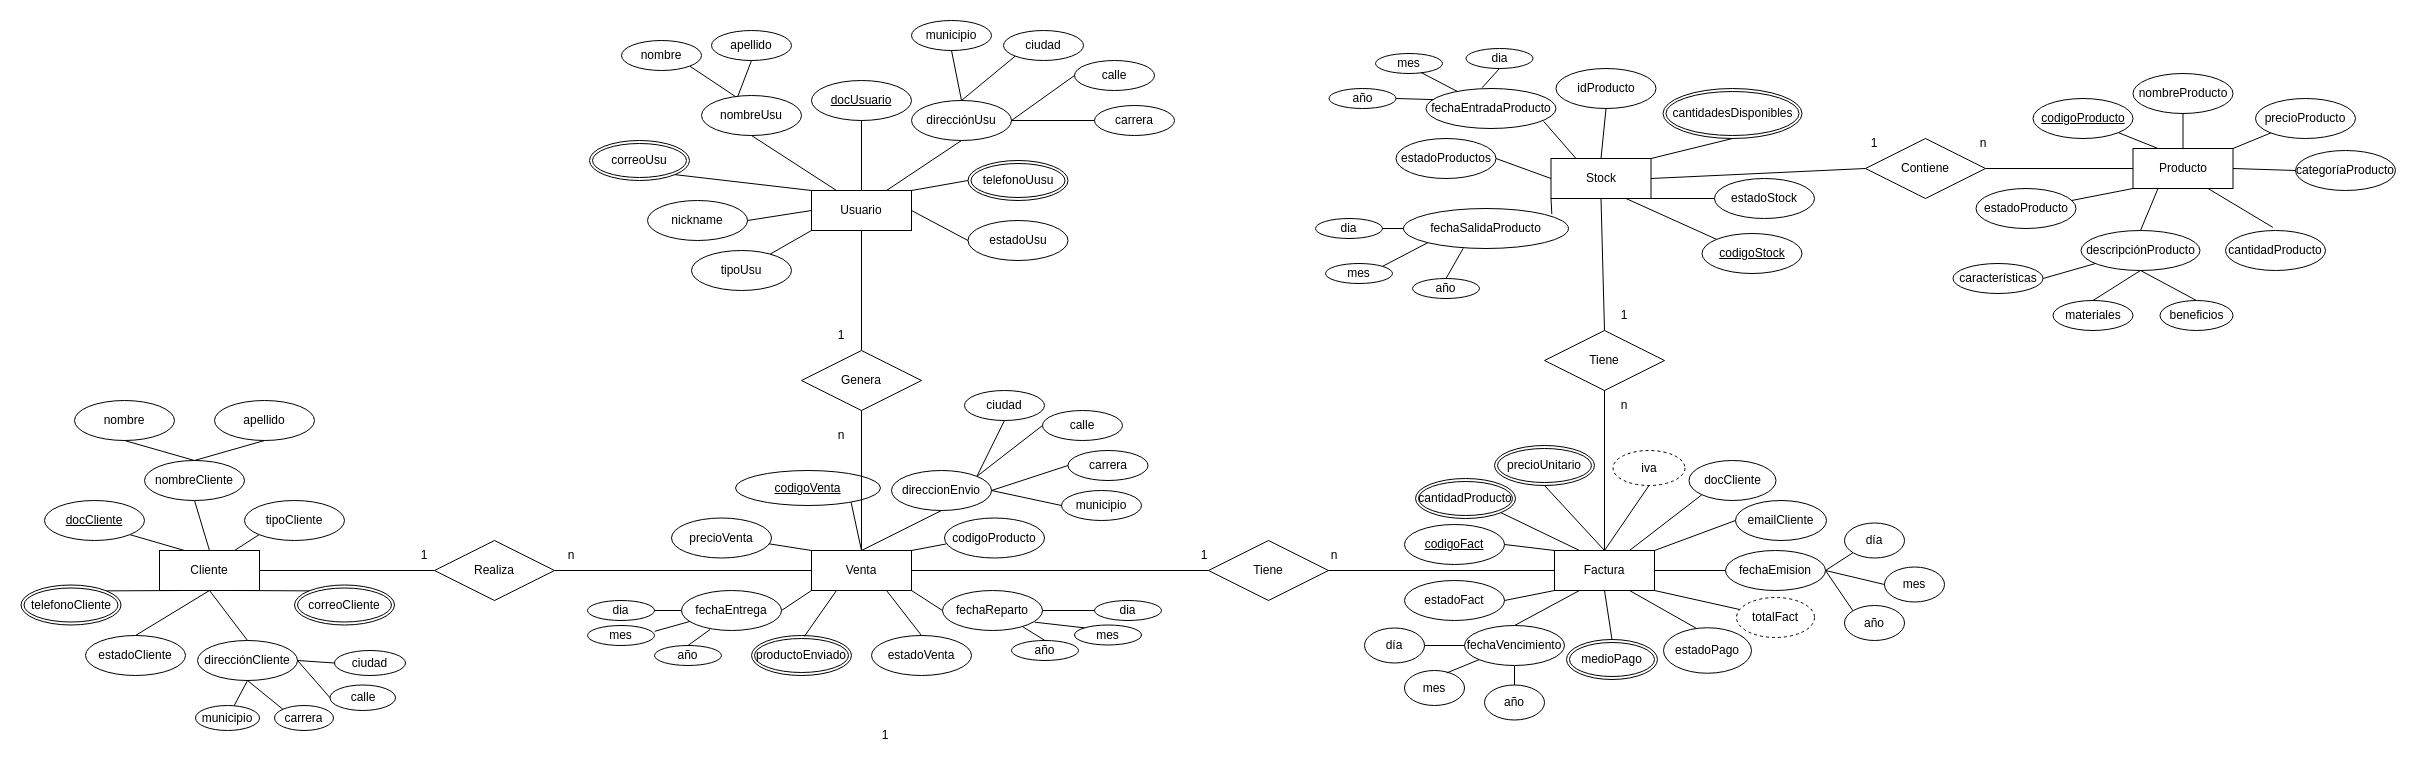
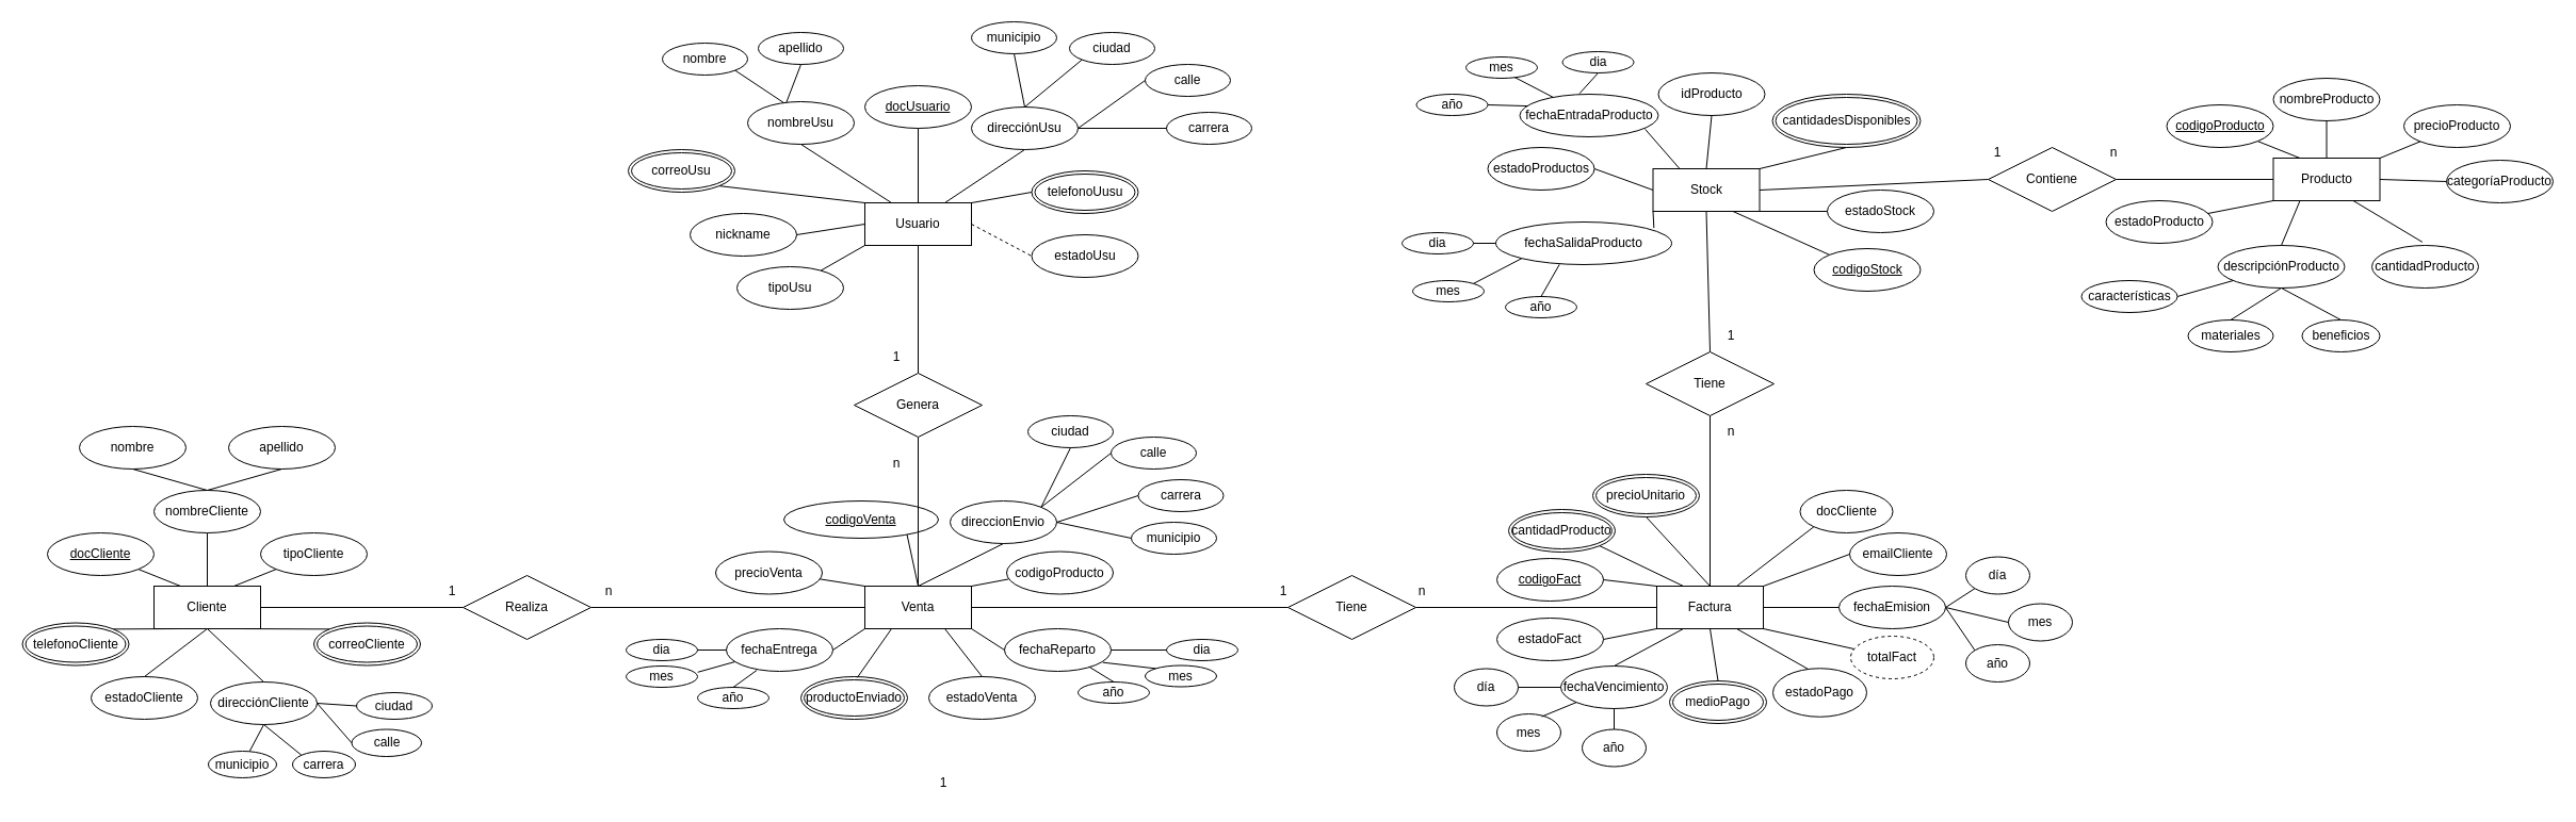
- <mxCell id="27" value="" style="endArrow=none;html=1;rounded=0;exitX=1;exitY=0.5;exitDx=0;exitDy=0;entryX=0;entryY=0.5;entryDx=0;entryDy=0;" edge="1" parent="1" source="2" target="16"><mxGeometry relative="1" as="geometry"><mxPoint x="871" y="250" as="sourcePoint" /><mxPoint x="1031" y="250" as="targetPoint" /></mxGeometry></mxCell>
+ <mxCell id="27" value="" style="endArrow=none;html=1;rounded=0;exitX=1;exitY=0.5;exitDx=0;exitDy=0;entryX=0;entryY=0.5;entryDx=0;entryDy=0;dashed=1;" edge="1" parent="1" source="2" target="16"><mxGeometry relative="1" as="geometry"><mxPoint x="871" y="250" as="sourcePoint" /><mxPoint x="1031" y="250" as="targetPoint" /></mxGeometry></mxCell>
- <mxCell id="194" value="iva" style="ellipse;whiteSpace=wrap;html=1;align=center;dashed=1;" vertex="1" parent="1"><mxGeometry x="1612.5" y="450" width="72" height="35" as="geometry" /></mxCell>
- <mxCell id="195" value="" style="endArrow=none;html=1;rounded=0;entryX=0.5;entryY=1;entryDx=0;entryDy=0;exitX=0.5;exitY=0;exitDx=0;exitDy=0;" edge="1" parent="1" source="5" target="194"><mxGeometry relative="1" as="geometry"><mxPoint x="1605" y="550" as="sourcePoint" /><mxPoint x="1765" y="550" as="targetPoint" /></mxGeometry></mxCell>
- <mxCell id="3" value="Cliente" style="whiteSpace=wrap;html=1;align=center;" vertex="1" parent="1"><mxGeometry x="159" y="550" width="100" height="40" as="geometry" /></mxCell>
+ <mxCell id="3" value="Cliente" style="whiteSpace=wrap;html=1;align=center;" vertex="1" parent="1"><mxGeometry x="144" y="550" width="100" height="40" as="geometry" /></mxCell>
